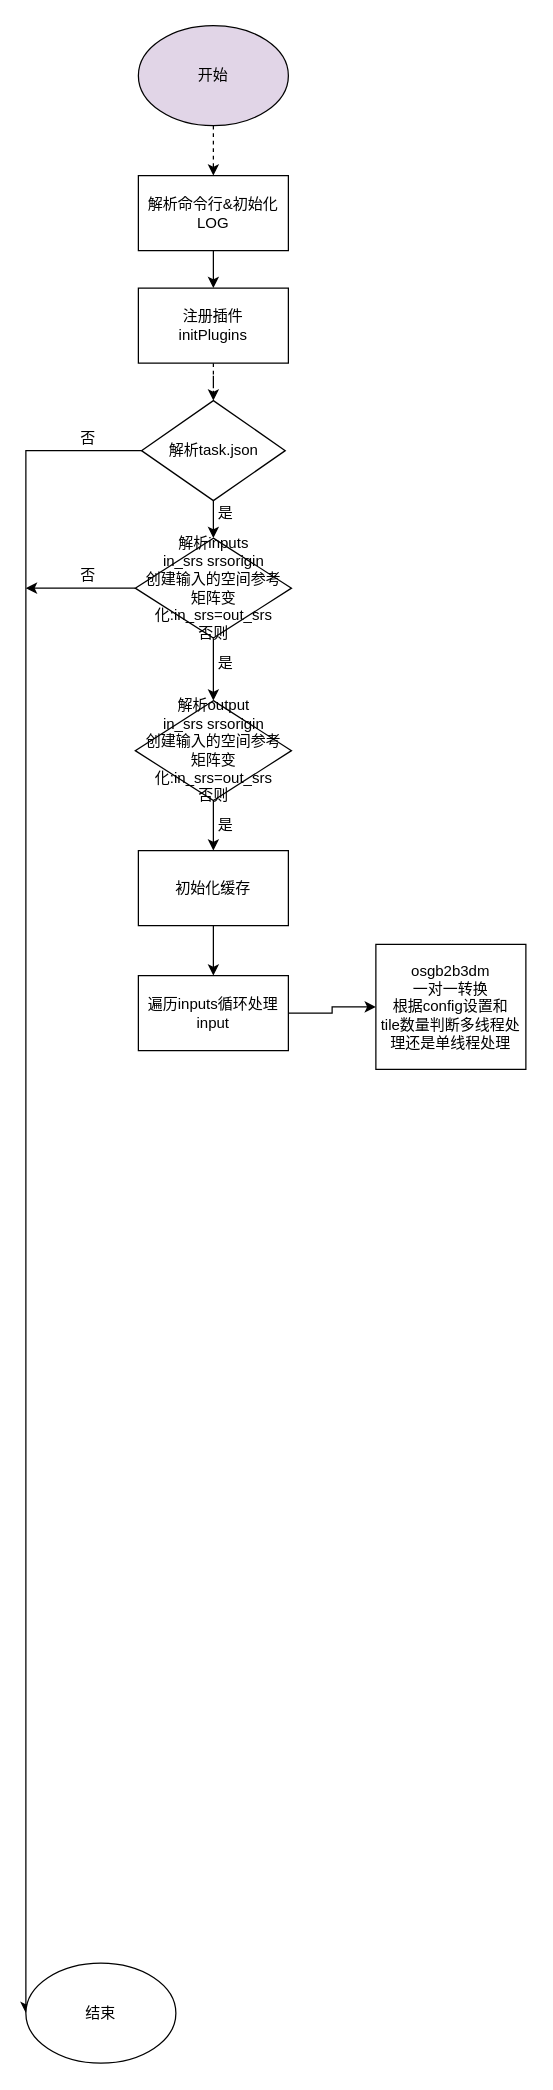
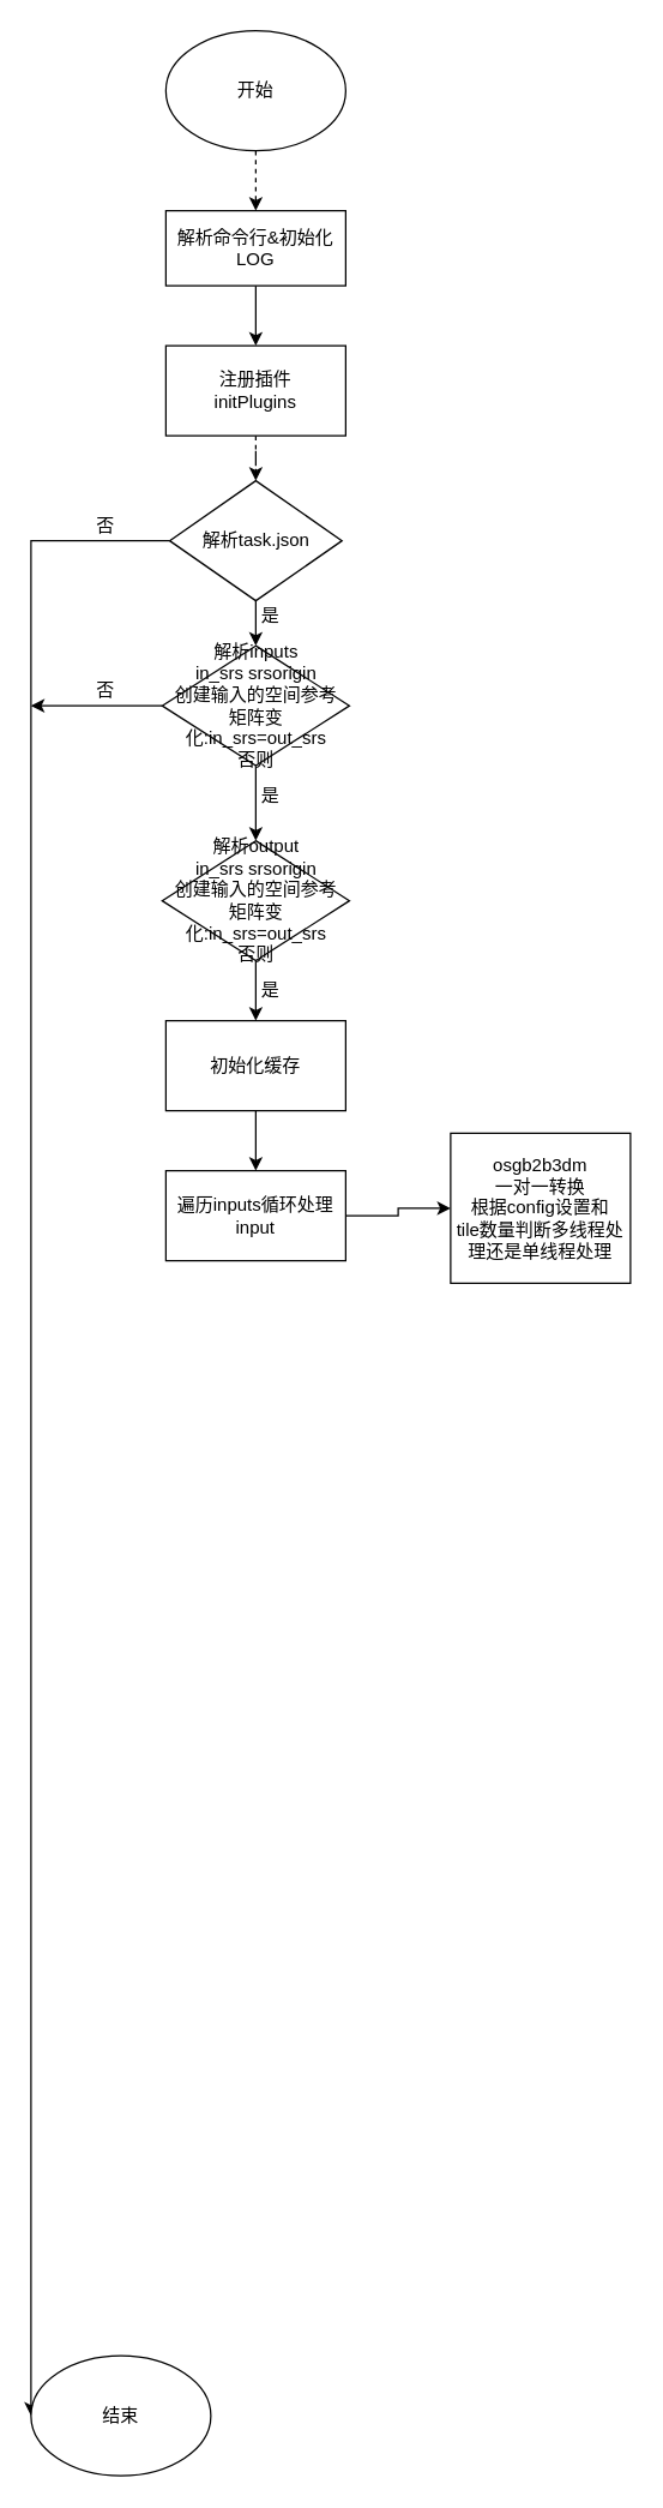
- <mxCell id="3" value="开始" style="ellipse;whiteSpace=wrap;html=1;fillColor=#e1d5e7;" vertex="1" parent="1"><mxGeometry x="110" y="20" width="120" height="80" as="geometry" /></mxCell>
+ <mxCell id="3" value="开始" style="ellipse;whiteSpace=wrap;html=1;" vertex="1" parent="1"><mxGeometry x="110" y="20" width="120" height="80" as="geometry" /></mxCell>
- <mxCell id="5" value="解析命令行&amp;amp;初始化LOG" style="whiteSpace=wrap;html=1;" vertex="1" parent="1"><mxGeometry x="110" y="140" width="120" height="60" as="geometry" /></mxCell>
+ <mxCell id="5" value="解析命令行&amp;amp;初始化LOG" style="whiteSpace=wrap;html=1;" vertex="1" parent="1"><mxGeometry x="110" y="140" width="120" height="50" as="geometry" /></mxCell>
